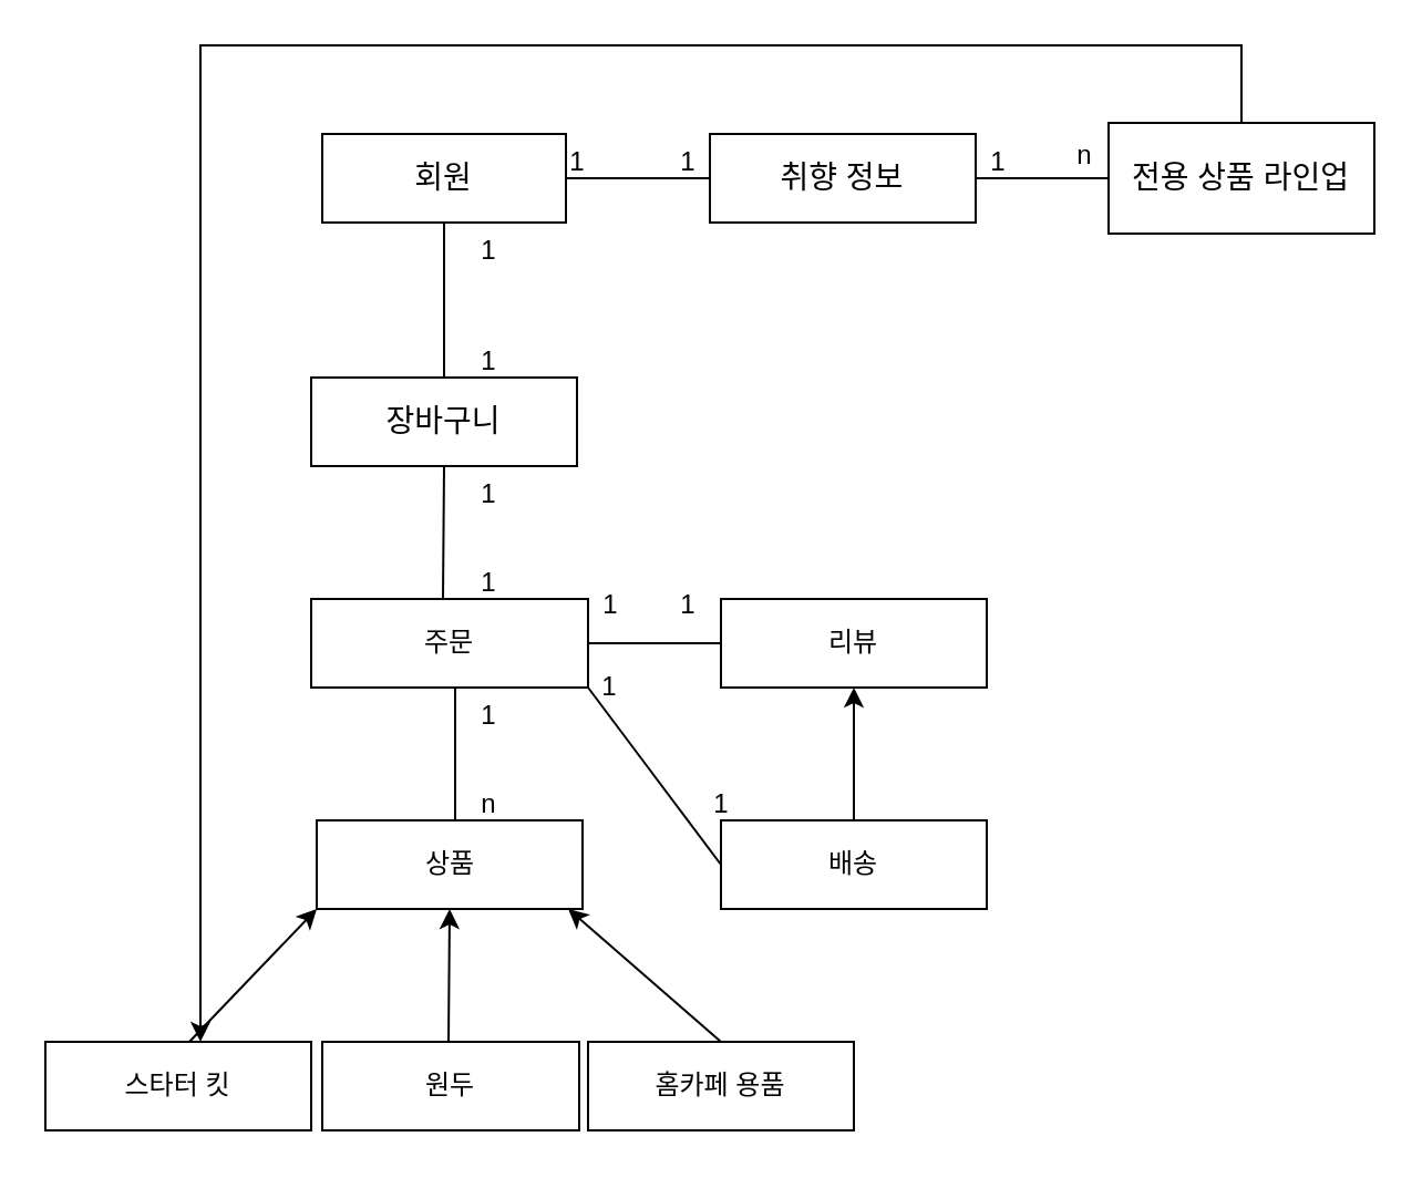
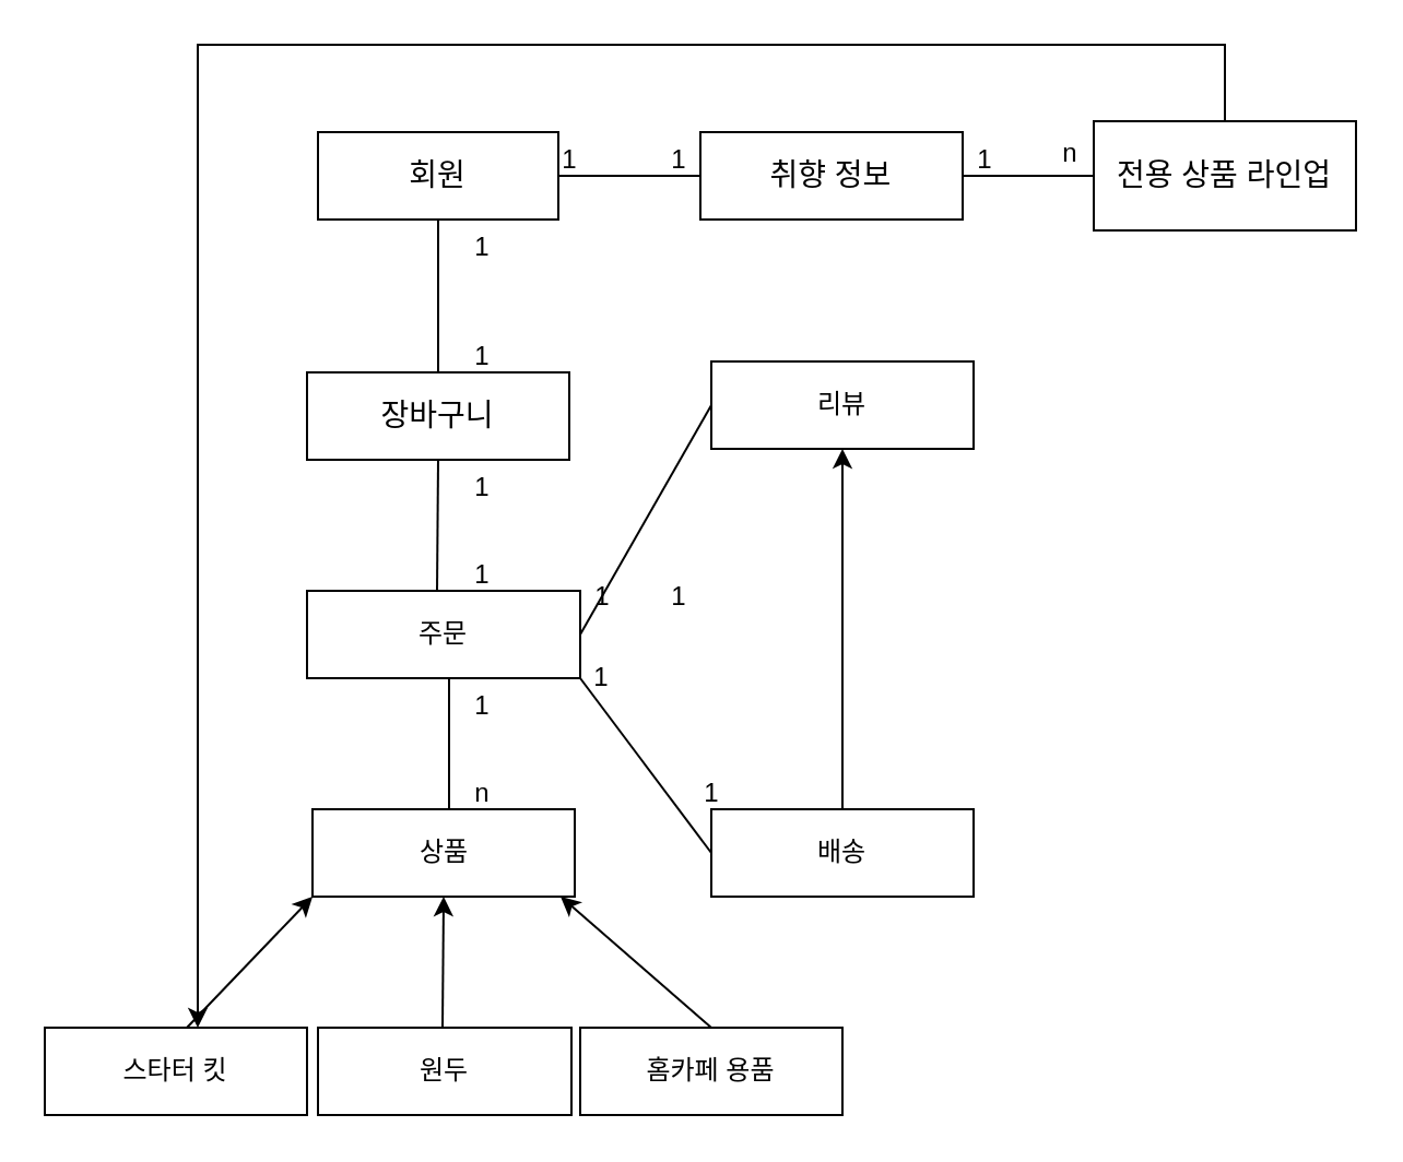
- <mxCell id="33" value="리뷰" style="rounded=0;whiteSpace=wrap;html=1;" vertex="1" parent="1"><mxGeometry x="325" y="270" width="120" height="40" as="geometry" /></mxCell>
+ <mxCell id="33" value="리뷰" style="rounded=0;whiteSpace=wrap;html=1;" vertex="1" parent="1"><mxGeometry x="325" y="165" width="120" height="40" as="geometry" /></mxCell>
